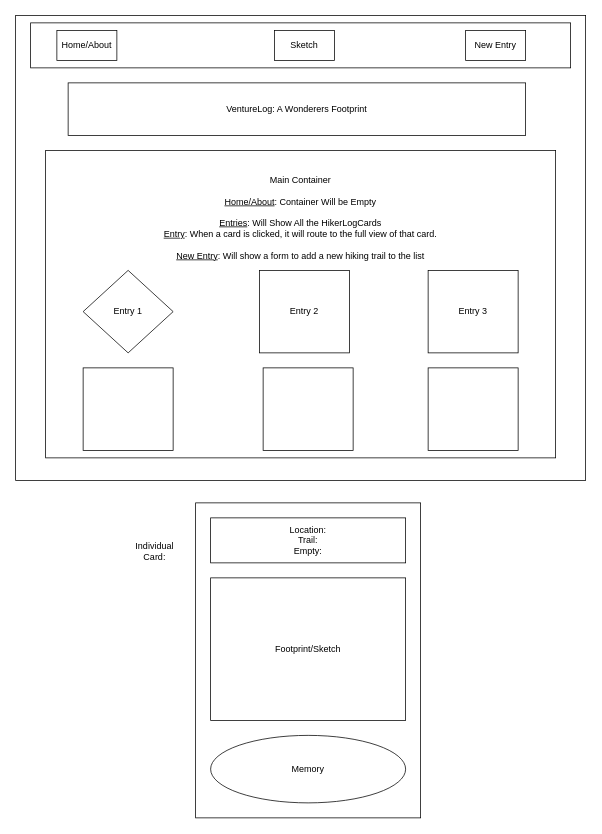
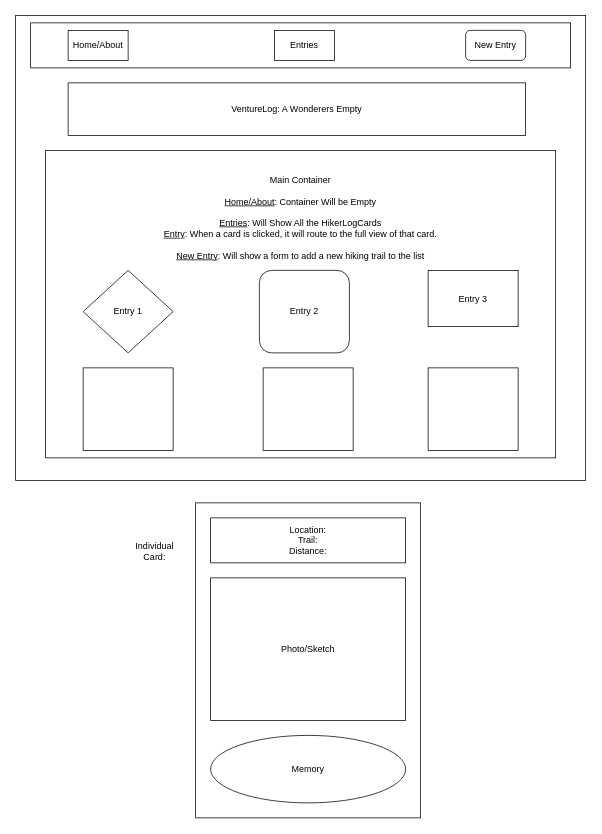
- <mxCell id="4" value="Home/About" style="whiteSpace=wrap;html=1;" vertex="1" parent="1"><mxGeometry x="75" y="40" width="80" height="40" as="geometry" /></mxCell>
+ <mxCell id="4" value="Home/About" style="whiteSpace=wrap;html=1;" vertex="1" parent="1"><mxGeometry x="90" y="40" width="80" height="40" as="geometry" /></mxCell>
- <mxCell id="5" value="Sketch" style="whiteSpace=wrap;html=1;" vertex="1" parent="1"><mxGeometry x="365" y="40" width="80" height="40" as="geometry" /></mxCell>
+ <mxCell id="5" value="Entries" style="whiteSpace=wrap;html=1;" vertex="1" parent="1"><mxGeometry x="365" y="40" width="80" height="40" as="geometry" /></mxCell>
- <mxCell id="6" value="New Entry" style="whiteSpace=wrap;html=1;" vertex="1" parent="1"><mxGeometry x="620" y="40" width="80" height="40" as="geometry" /></mxCell>
+ <mxCell id="6" value="New Entry" style="whiteSpace=wrap;html=1;rounded=1;" vertex="1" parent="1"><mxGeometry x="620" y="40" width="80" height="40" as="geometry" /></mxCell>
- <mxCell id="7" value="VentureLog: A Wonderers Footprint" style="whiteSpace=wrap;html=1;" vertex="1" parent="1"><mxGeometry x="90" y="110" width="610" height="70" as="geometry" /></mxCell>
+ <mxCell id="7" value="VentureLog: A Wonderers Empty" style="whiteSpace=wrap;html=1;" vertex="1" parent="1"><mxGeometry x="90" y="110" width="610" height="70" as="geometry" /></mxCell>
- <mxCell id="11" value="Entry 2" style="whiteSpace=wrap;html=1;" vertex="1" parent="1"><mxGeometry x="345" y="360" width="120" height="110" as="geometry" /></mxCell>
+ <mxCell id="11" value="Entry 2" style="whiteSpace=wrap;html=1;rounded=1;" vertex="1" parent="1"><mxGeometry x="345" y="360" width="120" height="110" as="geometry" /></mxCell>
- <mxCell id="10" value="Entry 3" style="whiteSpace=wrap;html=1;" vertex="1" parent="1"><mxGeometry x="570" y="360" width="120" height="110" as="geometry" /></mxCell>
+ <mxCell id="10" value="Entry 3" style="whiteSpace=wrap;html=1;" vertex="1" parent="1"><mxGeometry x="570" y="360" width="120" height="75" as="geometry" /></mxCell>
- <mxCell id="17" value="Location:&lt;br&gt;Trail:&lt;br&gt;Empty:" style="whiteSpace=wrap;html=1;" vertex="1" parent="1"><mxGeometry x="280" y="690" width="260" height="60" as="geometry" /></mxCell>
+ <mxCell id="17" value="Location:&lt;br&gt;Trail:&lt;br&gt;Distance:" style="whiteSpace=wrap;html=1;" vertex="1" parent="1"><mxGeometry x="280" y="690" width="260" height="60" as="geometry" /></mxCell>
- <mxCell id="16" value="Footprint/Sketch" style="whiteSpace=wrap;html=1;" vertex="1" parent="1"><mxGeometry x="280" y="770" width="260" height="190" as="geometry" /></mxCell>
+ <mxCell id="16" value="Photo/Sketch" style="whiteSpace=wrap;html=1;" vertex="1" parent="1"><mxGeometry x="280" y="770" width="260" height="190" as="geometry" /></mxCell>
